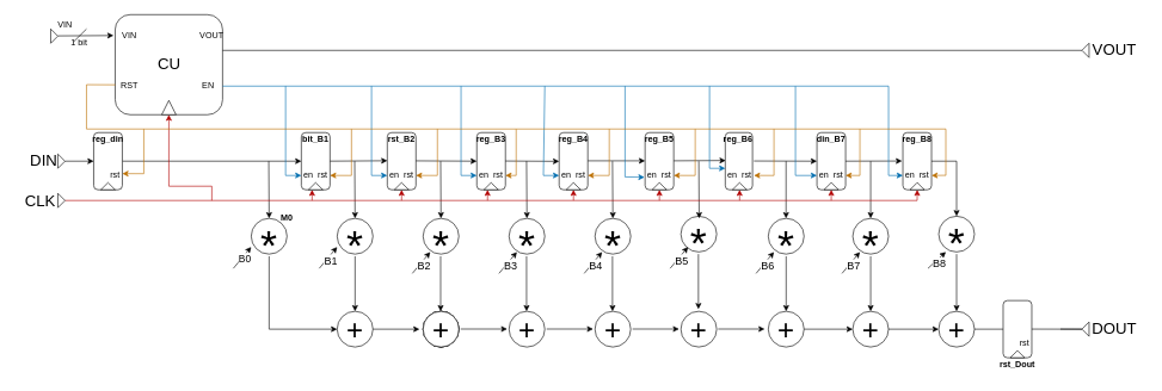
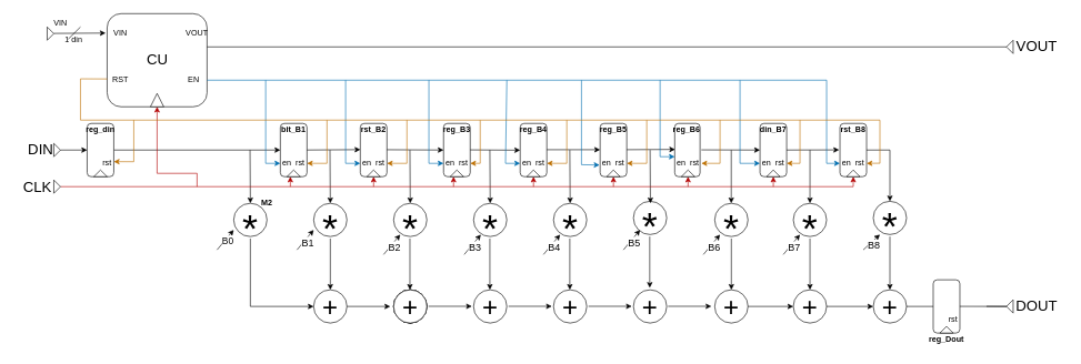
- <mxCell id="150" value="1 bit" style="text;html=1;align=center;verticalAlign=middle;whiteSpace=wrap;rounded=0;" parent="1" vertex="1"><mxGeometry x="80" y="45" width="60" height="30" as="geometry" /></mxCell>
+ <mxCell id="150" value="1 din" style="text;html=1;align=center;verticalAlign=middle;whiteSpace=wrap;rounded=0;" parent="1" vertex="1"><mxGeometry x="80" y="45" width="60" height="30" as="geometry" /></mxCell>
- <mxCell id="179" value="&lt;b&gt;reg_B8&lt;/b&gt;" style="text;html=1;align=center;verticalAlign=middle;whiteSpace=wrap;rounded=0;" vertex="1" parent="1"><mxGeometry x="1250" y="180" width="60" height="30" as="geometry" /></mxCell>
+ <mxCell id="179" value="&lt;b&gt;rst_B8&lt;/b&gt;" style="text;html=1;align=center;verticalAlign=middle;whiteSpace=wrap;rounded=0;" vertex="1" parent="1"><mxGeometry x="1250" y="180" width="60" height="30" as="geometry" /></mxCell>
- <mxCell id="180" value="&lt;b&gt;M0&lt;/b&gt;" style="text;html=1;align=center;verticalAlign=middle;whiteSpace=wrap;rounded=0;" vertex="1" parent="1"><mxGeometry x="370" y="290" width="60" height="30" as="geometry" /></mxCell>
+ <mxCell id="180" value="&lt;b&gt;M2&lt;/b&gt;" style="text;html=1;align=center;verticalAlign=middle;whiteSpace=wrap;rounded=0;" vertex="1" parent="1"><mxGeometry x="370" y="290" width="60" height="30" as="geometry" /></mxCell>
- <mxCell id="184" value="&lt;b&gt;rst_Dout&lt;/b&gt;" style="text;html=1;align=center;verticalAlign=middle;whiteSpace=wrap;rounded=0;" vertex="1" parent="1"><mxGeometry x="1405" y="495" width="30" height="30" as="geometry" /></mxCell>
+ <mxCell id="184" value="&lt;b&gt;reg_Dout&lt;/b&gt;" style="text;html=1;align=center;verticalAlign=middle;whiteSpace=wrap;rounded=0;" vertex="1" parent="1"><mxGeometry x="1405" y="495" width="30" height="30" as="geometry" /></mxCell>
